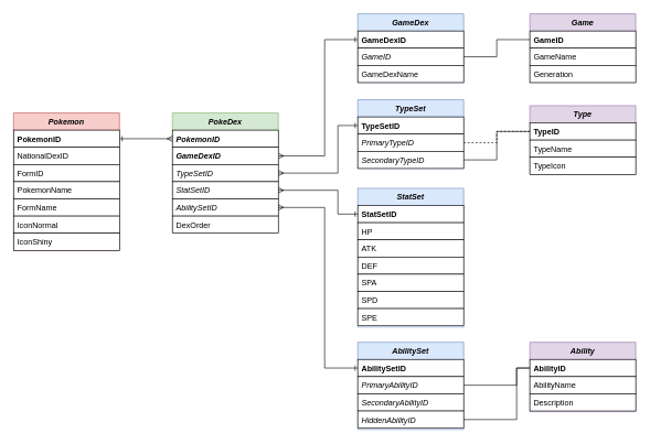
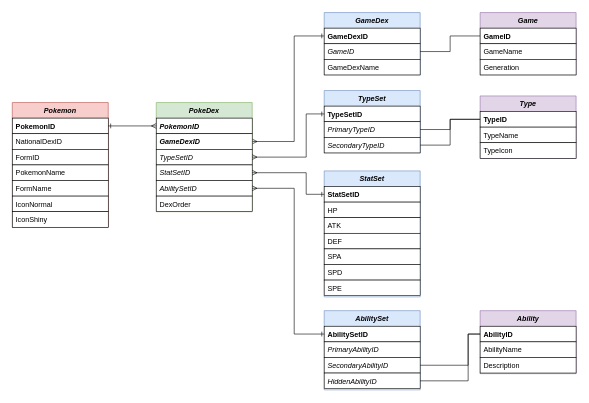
- <mxCell id="54" style="edgeStyle=orthogonalEdgeStyle;rounded=0;orthogonalLoop=1;jettySize=auto;html=1;exitX=0;exitY=0.5;exitDx=0;exitDy=0;entryX=1;entryY=0.5;entryDx=0;entryDy=0;endArrow=none;endFill=0;startArrow=none;startFill=0;dashed=1;" parent="1" source="51" target="46" edge="1"><mxGeometry relative="1" as="geometry" /></mxCell>
+ <mxCell id="54" style="edgeStyle=orthogonalEdgeStyle;rounded=0;orthogonalLoop=1;jettySize=auto;html=1;exitX=0;exitY=0.5;exitDx=0;exitDy=0;entryX=1;entryY=0.5;entryDx=0;entryDy=0;endArrow=none;endFill=0;startArrow=none;startFill=0;" parent="1" source="51" target="46" edge="1"><mxGeometry relative="1" as="geometry" /></mxCell>
- <mxCell id="49" style="edgeStyle=orthogonalEdgeStyle;rounded=0;orthogonalLoop=1;jettySize=auto;html=1;exitX=0;exitY=0.5;exitDx=0;exitDy=0;entryX=1;entryY=0.5;entryDx=0;entryDy=0;endArrow=none;endFill=0;" parent="1" source="39" target="34" edge="1"><mxGeometry relative="1" as="geometry"><Array as="points"><mxPoint x="780" y="556" /><mxPoint x="780" y="582" /></Array></mxGeometry></mxCell>
+ <mxCell id="42" style="edgeStyle=orthogonalEdgeStyle;rounded=0;orthogonalLoop=1;jettySize=auto;html=1;exitX=0;exitY=0.5;exitDx=0;exitDy=0;entryX=1;entryY=0.5;entryDx=0;entryDy=0;endArrow=none;endFill=0;" parent="1" source="39" target="35" edge="1"><mxGeometry relative="1" as="geometry"><Array as="points"><mxPoint x="780" y="556" /><mxPoint x="780" y="608" /></Array></mxGeometry></mxCell>
